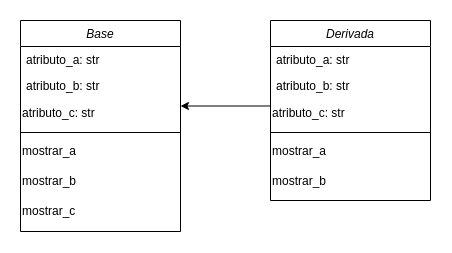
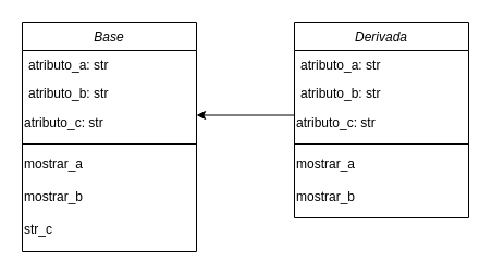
- <mxCell id="9" value="mostrar_c" style="text;html=1;align=left;verticalAlign=middle;whiteSpace=wrap;rounded=0;" vertex="1" parent="2"><mxGeometry y="176" width="160" height="30" as="geometry" /></mxCell>
+ <mxCell id="9" value="str_c" style="text;html=1;align=left;verticalAlign=middle;whiteSpace=wrap;rounded=0;" vertex="1" parent="2"><mxGeometry y="176" width="160" height="30" as="geometry" /></mxCell>
